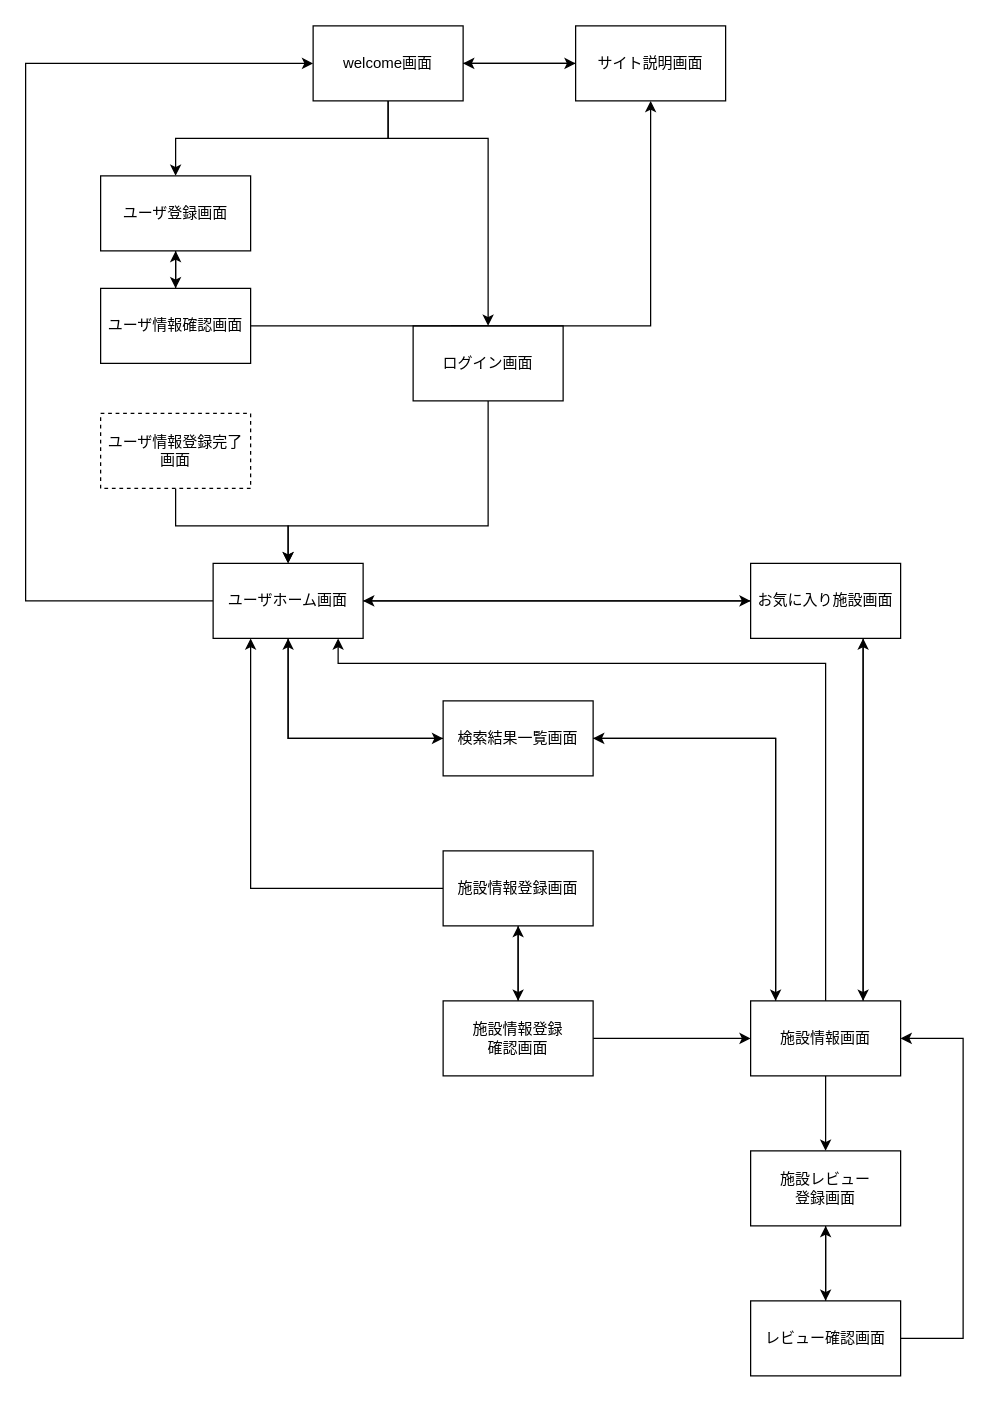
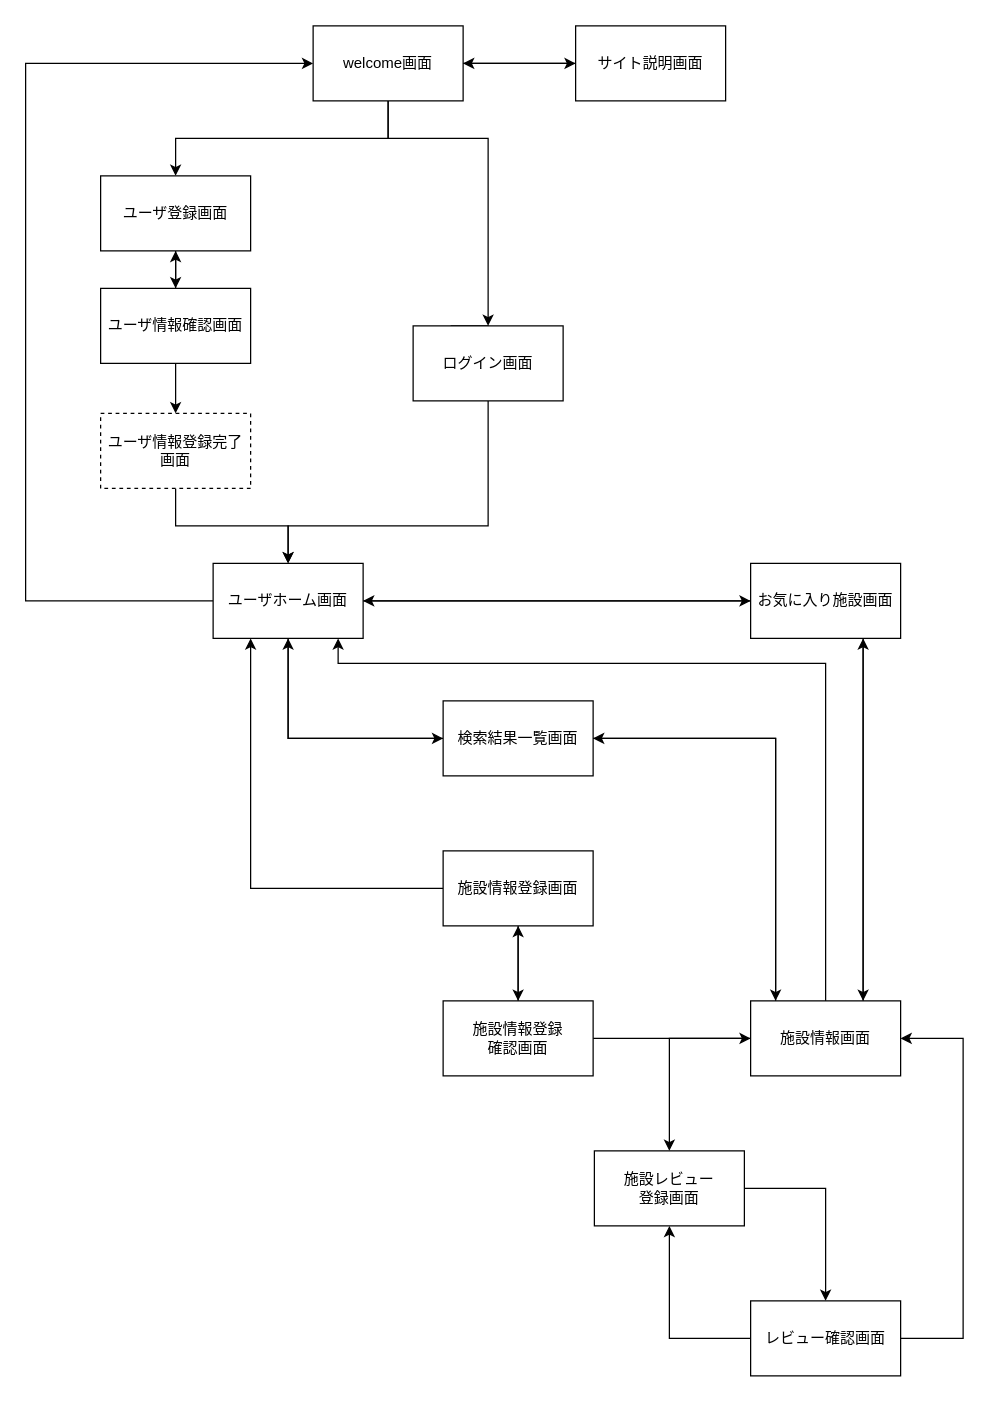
- <mxCell id="17" style="edgeStyle=orthogonalEdgeStyle;rounded=0;orthogonalLoop=1;jettySize=auto;html=1;" parent="1" source="18" target="44" edge="1"><mxGeometry relative="1" as="geometry" /></mxCell>
+ <mxCell id="17" style="edgeStyle=orthogonalEdgeStyle;rounded=0;orthogonalLoop=1;jettySize=auto;html=1;entryX=0.5;entryY=0;entryDx=0;entryDy=0;" parent="1" source="18" target="20" edge="1"><mxGeometry relative="1" as="geometry" /></mxCell>
- <mxCell id="36" value="施設レビュー&lt;br&gt;登録画面" style="rounded=0;whiteSpace=wrap;html=1;" parent="1" vertex="1"><mxGeometry x="600" y="920" width="120" height="60" as="geometry" /></mxCell>
+ <mxCell id="36" value="施設レビュー&lt;br&gt;登録画面" style="rounded=0;whiteSpace=wrap;html=1;" parent="1" vertex="1"><mxGeometry x="475" y="920" width="120" height="60" as="geometry" /></mxCell>
